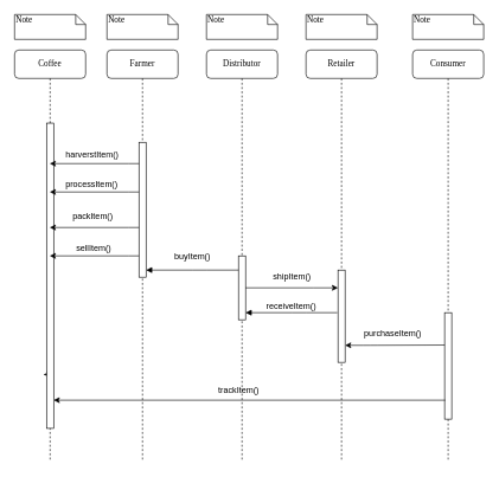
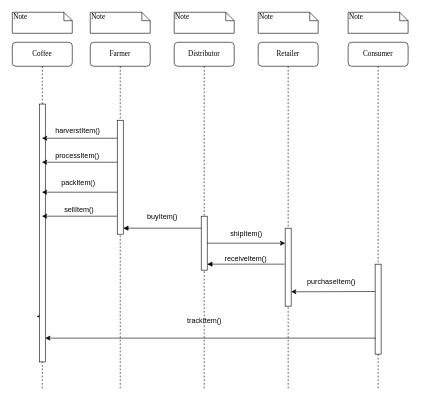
- <mxCell id="21" value="trackItem()" style="text;html=1;resizable=0;points=[];autosize=1;align=left;verticalAlign=top;spacingTop=-4;" parent="1" vertex="1"><mxGeometry x="305" y="540" width="70" height="20" as="geometry" /></mxCell>
+ <mxCell id="21" value="trackItem()" style="text;html=1;resizable=0;points=[];autosize=1;align=left;verticalAlign=top;spacingTop=-4;" parent="1" vertex="1"><mxGeometry x="310" y="525" width="70" height="20" as="geometry" /></mxCell>
